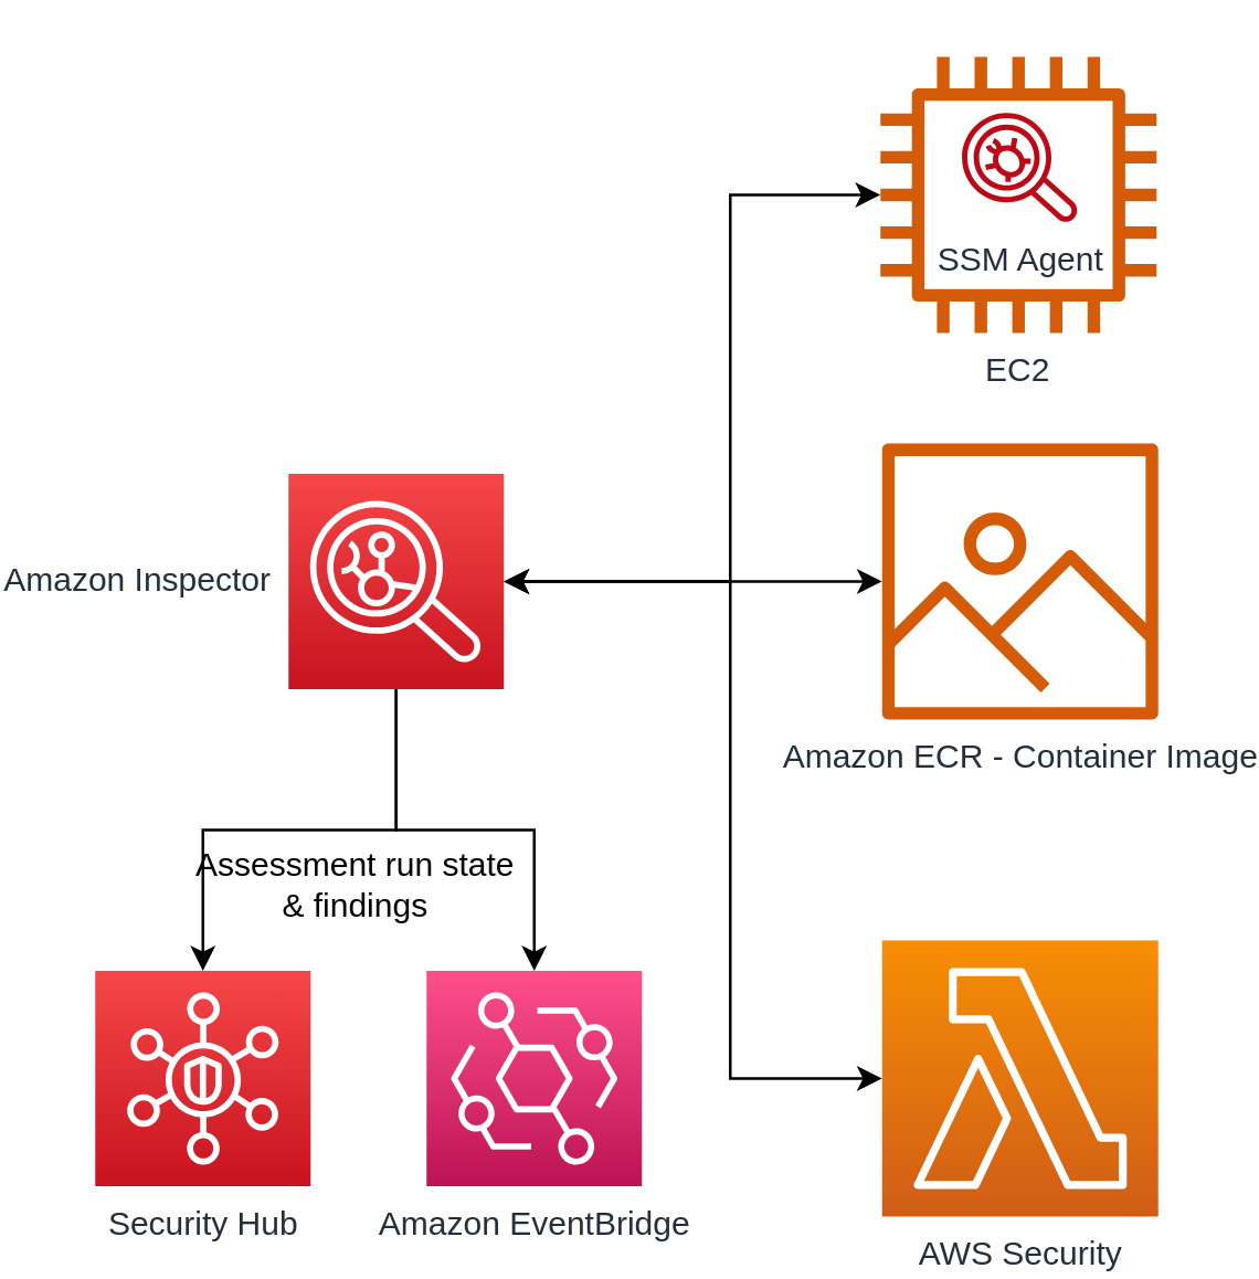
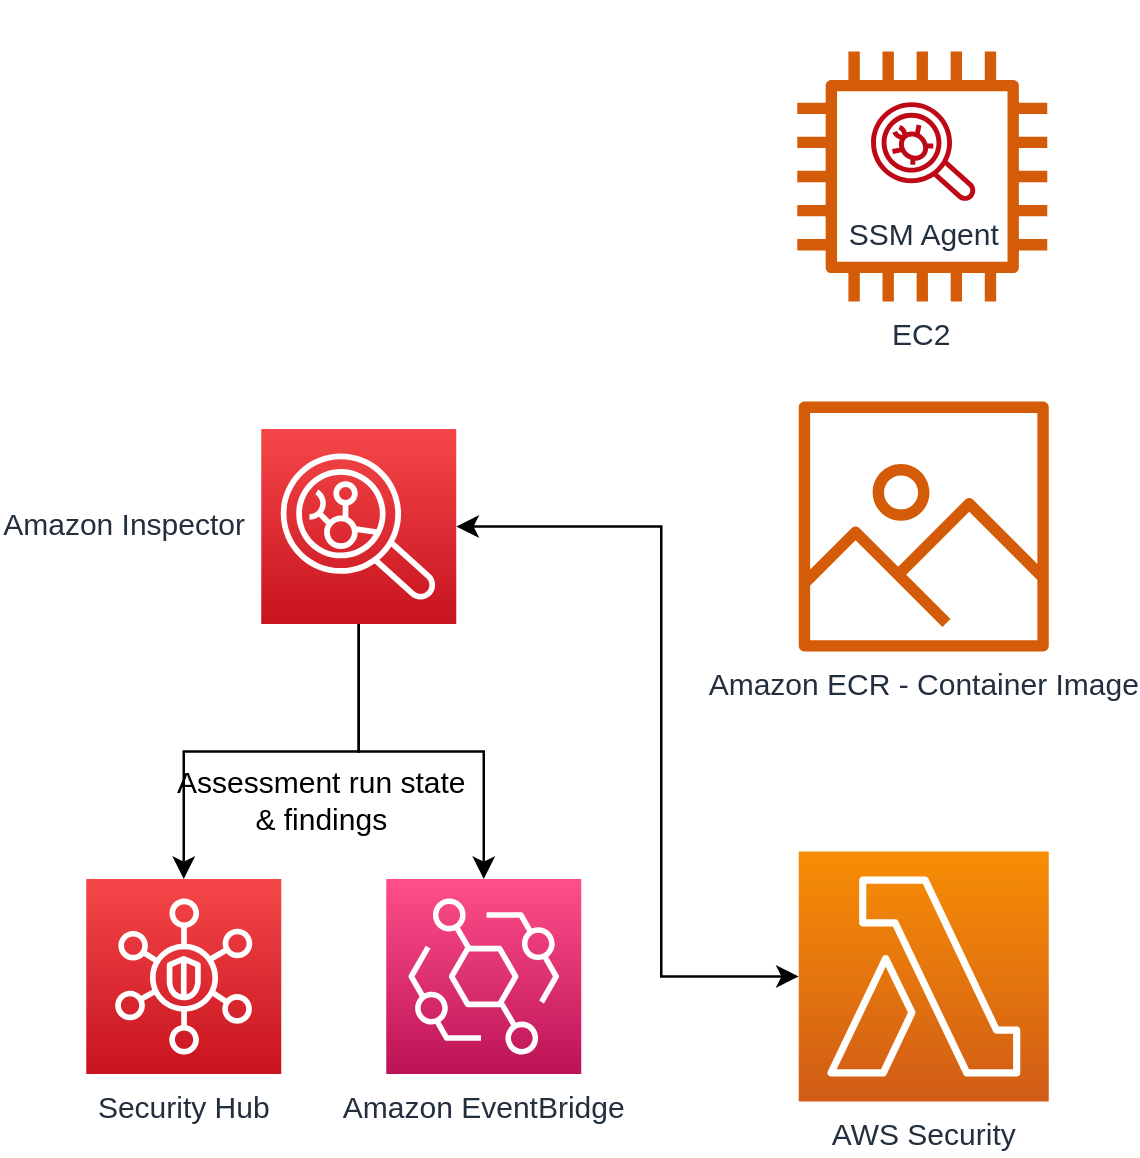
- <mxCell id="4" style="edgeStyle=orthogonalEdgeStyle;rounded=0;orthogonalLoop=1;jettySize=auto;html=1;startArrow=classic;startFill=1;" edge="1" parent="1" source="8" target="2"><mxGeometry relative="1" as="geometry"><Array as="points"><mxPoint x="250" y="210" /><mxPoint x="250" y="70" /></Array></mxGeometry></mxCell>
- <mxCell id="3" style="edgeStyle=orthogonalEdgeStyle;rounded=0;orthogonalLoop=1;jettySize=auto;html=1;startArrow=classic;startFill=1;" edge="1" parent="1" source="8" target="11"><mxGeometry relative="1" as="geometry" /></mxCell>
